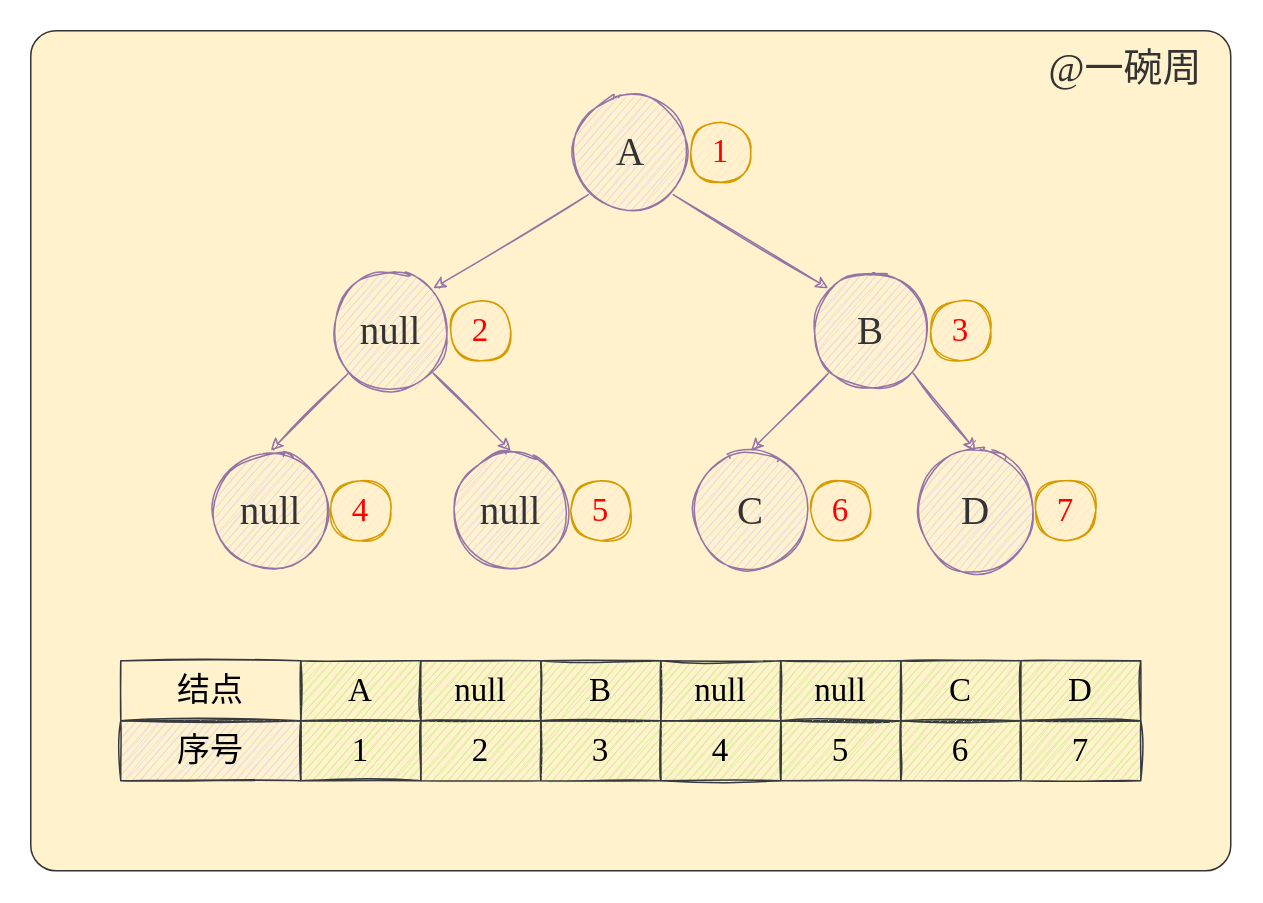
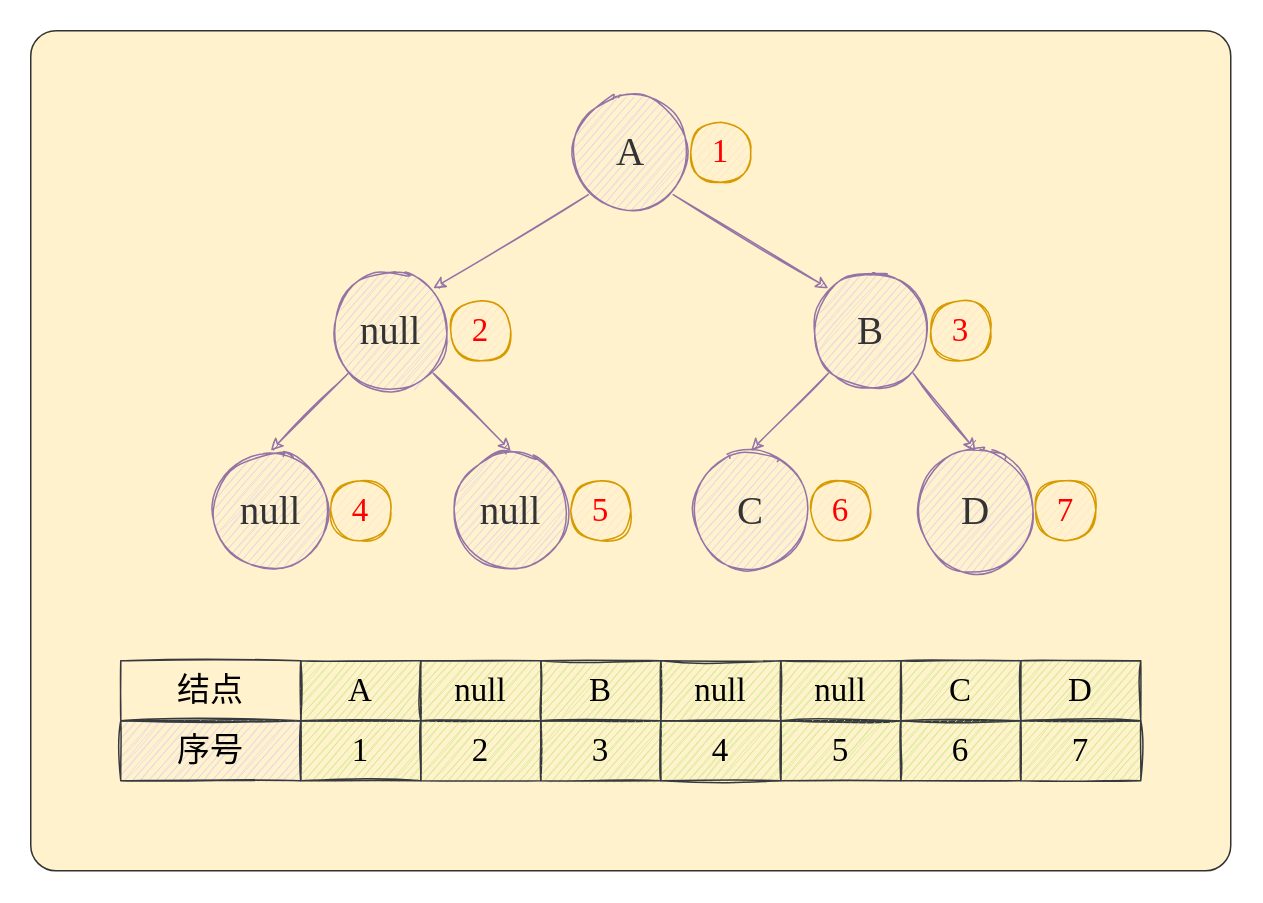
- <mxCell id="16" value="@一碗周" style="text;html=1;strokeColor=none;fillColor=none;align=center;verticalAlign=middle;whiteSpace=wrap;rounded=0;sketch=1;fillStyle=auto;fontFamily=Comic Sans MS;fontSize=26;fontColor=#333333;" parent="1" vertex="1"><mxGeometry x="690" y="30" width="120" height="30" as="geometry" /></mxCell>
